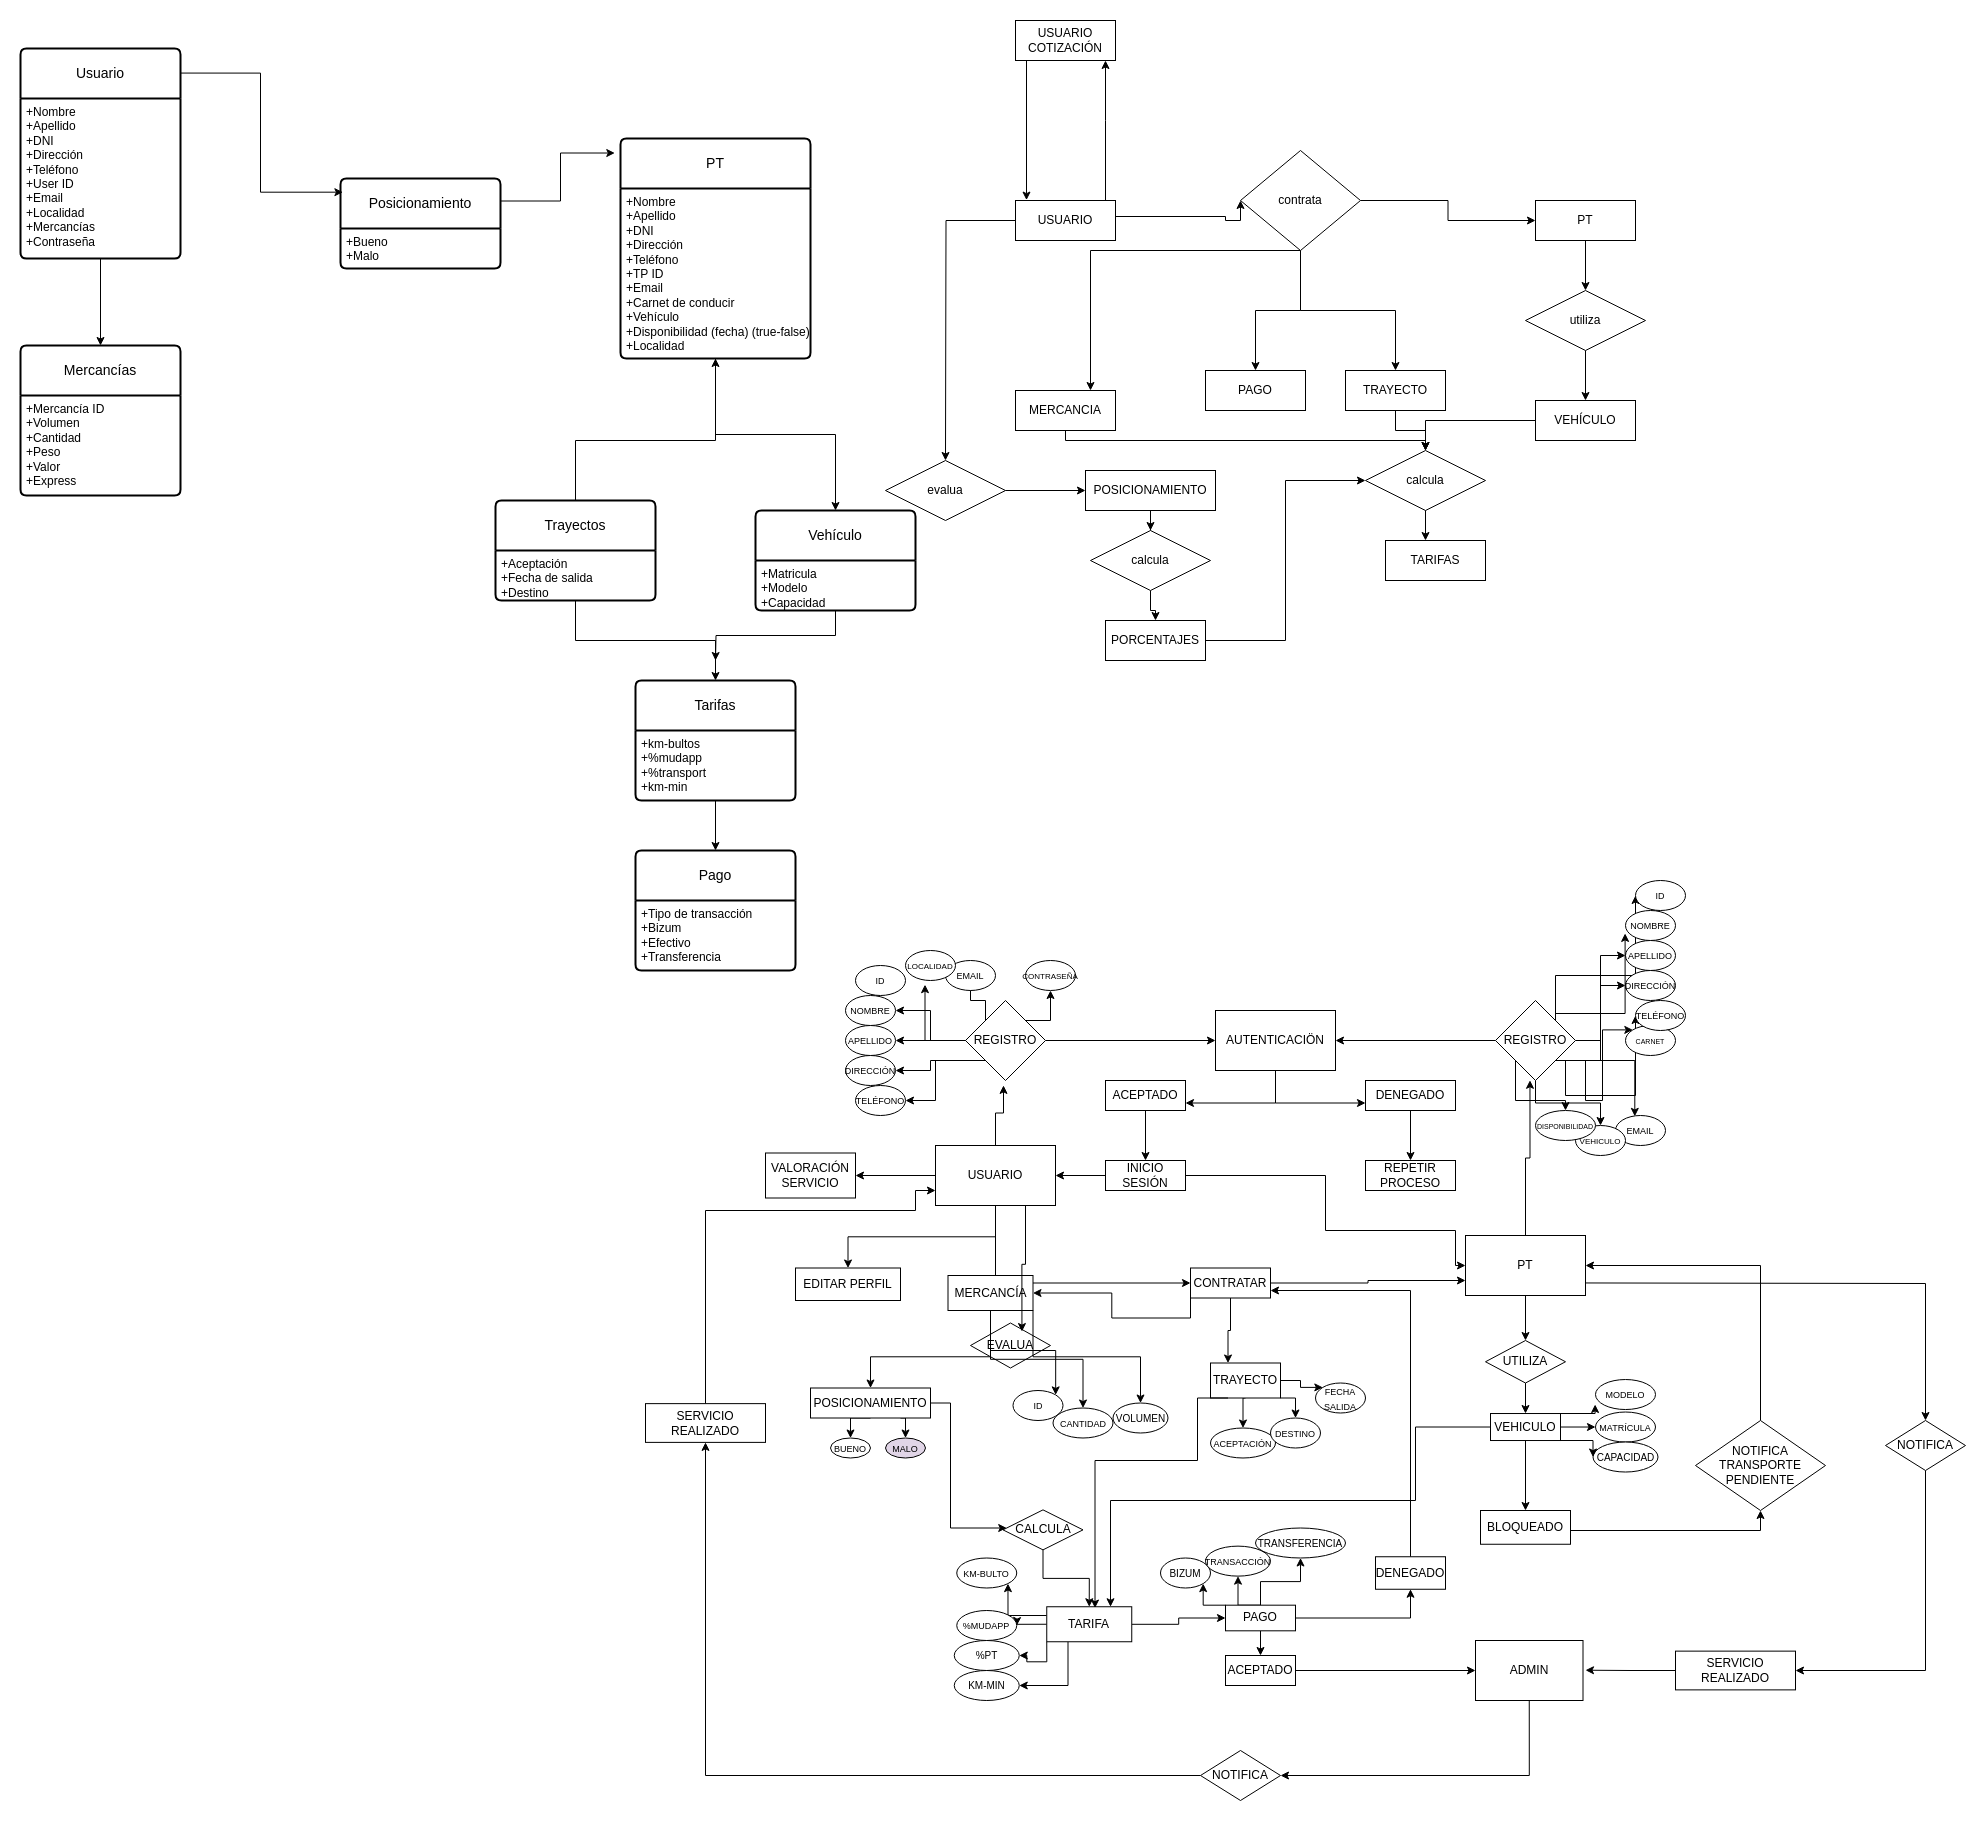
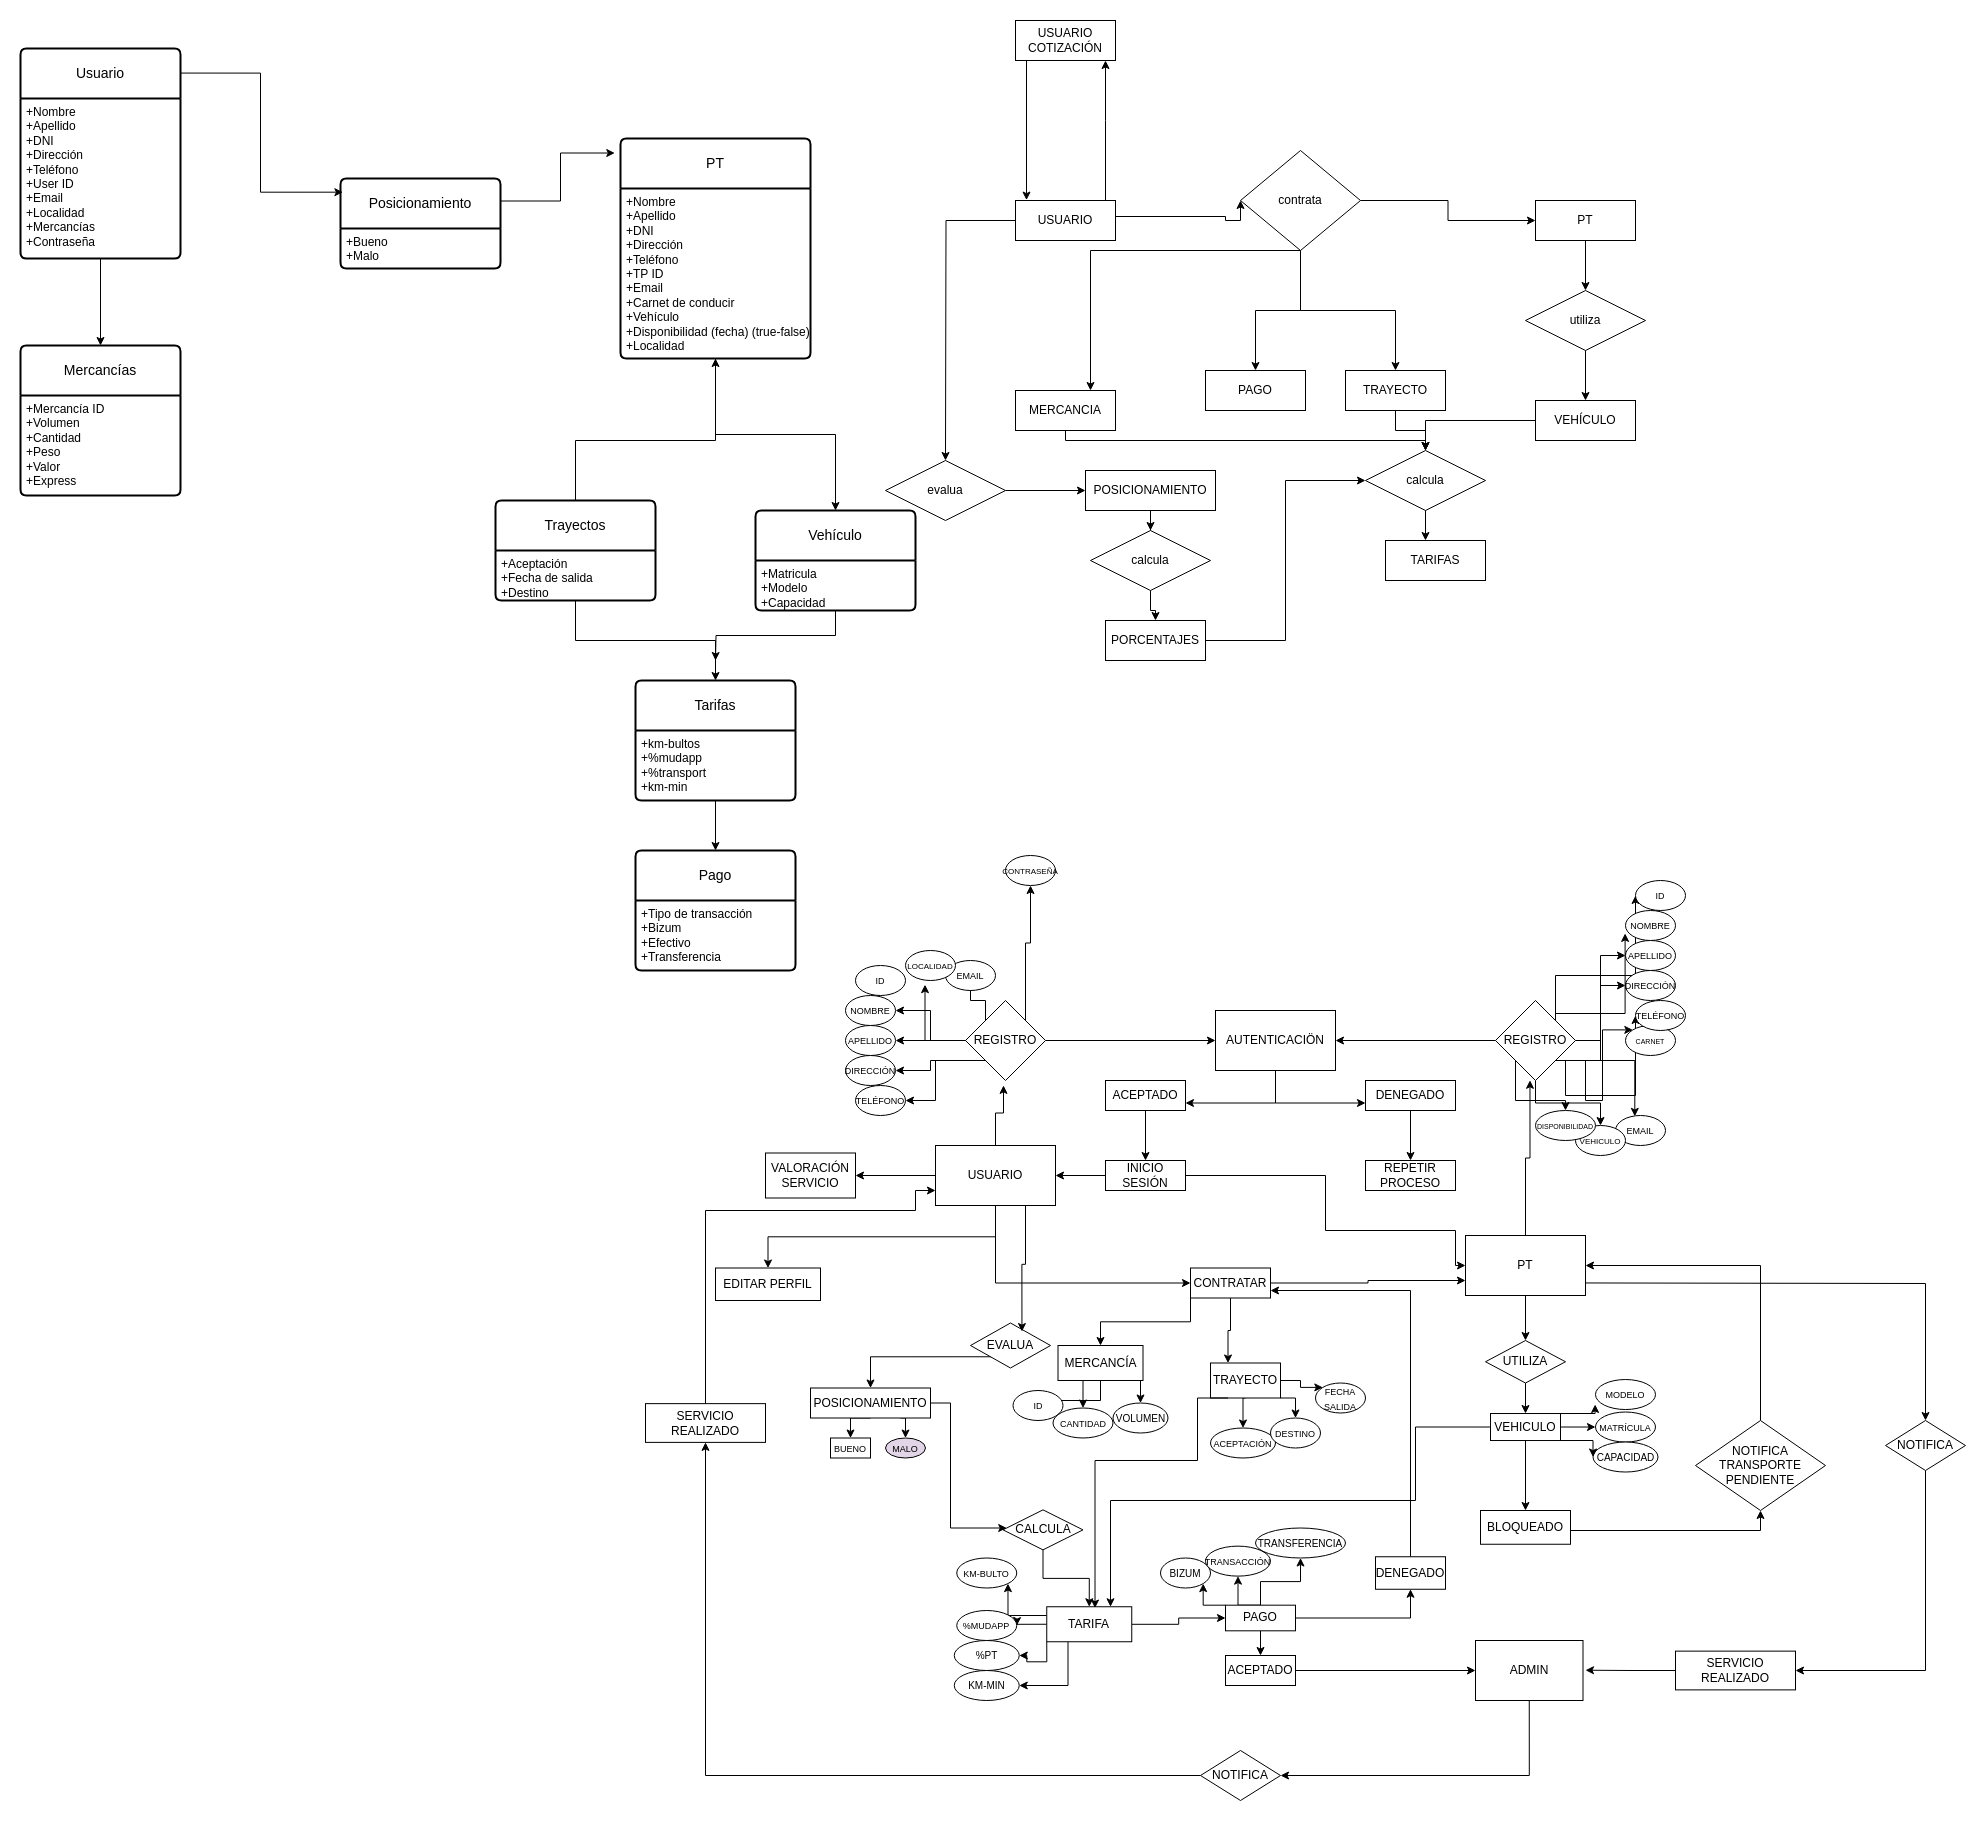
- <mxCell id="73" value="&lt;font style=&quot;font-size: 8px;&quot;&gt;CONTRASEÑA&lt;/font&gt;" style="ellipse;whiteSpace=wrap;html=1;" parent="1" vertex="1"><mxGeometry x="1025" y="960" width="50" height="30" as="geometry" /></mxCell>
+ <mxCell id="73" value="&lt;font style=&quot;font-size: 8px;&quot;&gt;CONTRASEÑA&lt;/font&gt;" style="ellipse;whiteSpace=wrap;html=1;" parent="1" vertex="1"><mxGeometry x="1005" y="855" width="50" height="30" as="geometry" /></mxCell>
- <mxCell id="91" value="EDITAR PERFIL" style="rounded=0;whiteSpace=wrap;html=1;" parent="1" vertex="1"><mxGeometry x="795" y="1267.5" width="105" height="32.5" as="geometry" /></mxCell>
+ <mxCell id="91" value="EDITAR PERFIL" style="rounded=0;whiteSpace=wrap;html=1;" parent="1" vertex="1"><mxGeometry x="715" y="1267.5" width="105" height="32.5" as="geometry" /></mxCell>
- <mxCell id="117" value="MERCANCÍA" style="whiteSpace=wrap;html=1;rounded=0;" parent="1" vertex="1"><mxGeometry x="947.5" y="1275" width="85" height="35" as="geometry" /></mxCell>
+ <mxCell id="117" value="MERCANCÍA" style="whiteSpace=wrap;html=1;rounded=0;" parent="1" vertex="1"><mxGeometry x="1057.5" y="1345" width="85" height="35" as="geometry" /></mxCell>
- <mxCell id="102" value="&lt;font style=&quot;font-size: 9px;&quot;&gt;BUENO&lt;/font&gt;" style="ellipse;whiteSpace=wrap;html=1;" parent="1" vertex="1"><mxGeometry x="830" y="1437.5" width="40" height="20" as="geometry" /></mxCell>
+ <mxCell id="102" value="&lt;font style=&quot;font-size: 9px;&quot;&gt;BUENO&lt;/font&gt;" style="whiteSpace=wrap;html=1;rounded=0;" parent="1" vertex="1"><mxGeometry x="830" y="1437.5" width="40" height="20" as="geometry" /></mxCell>
